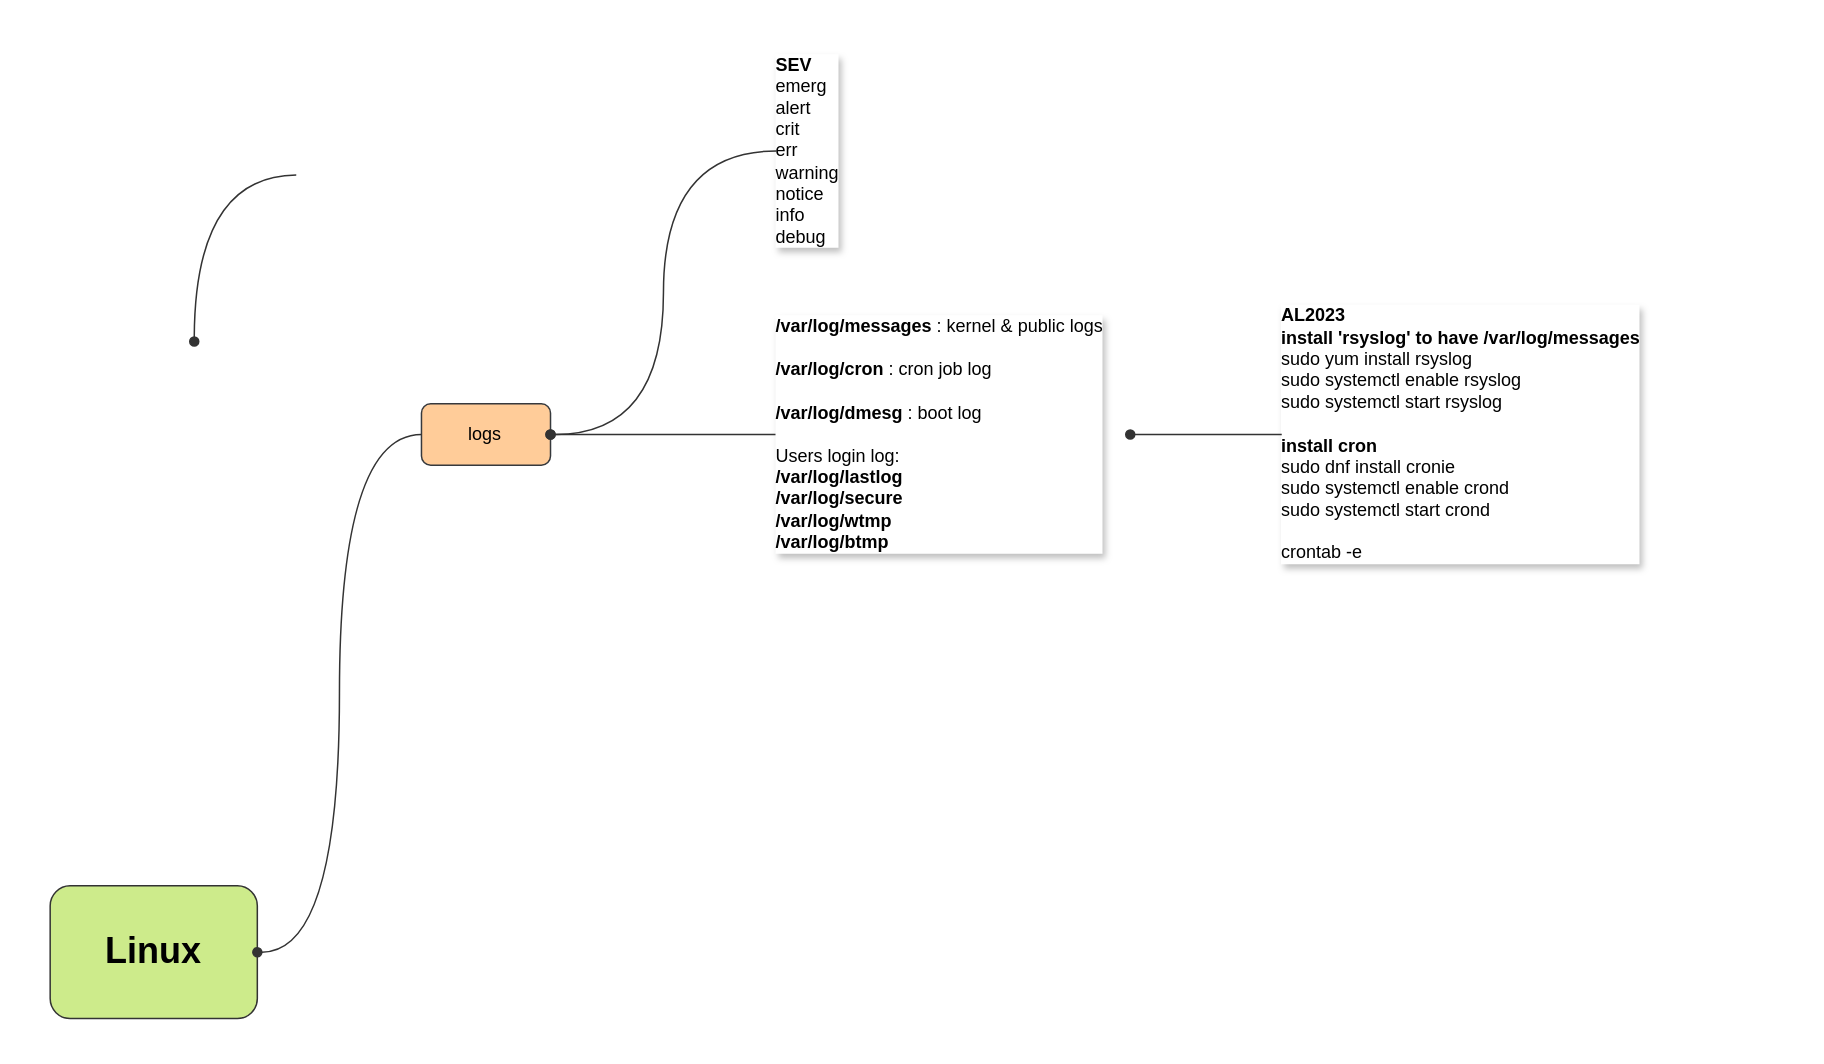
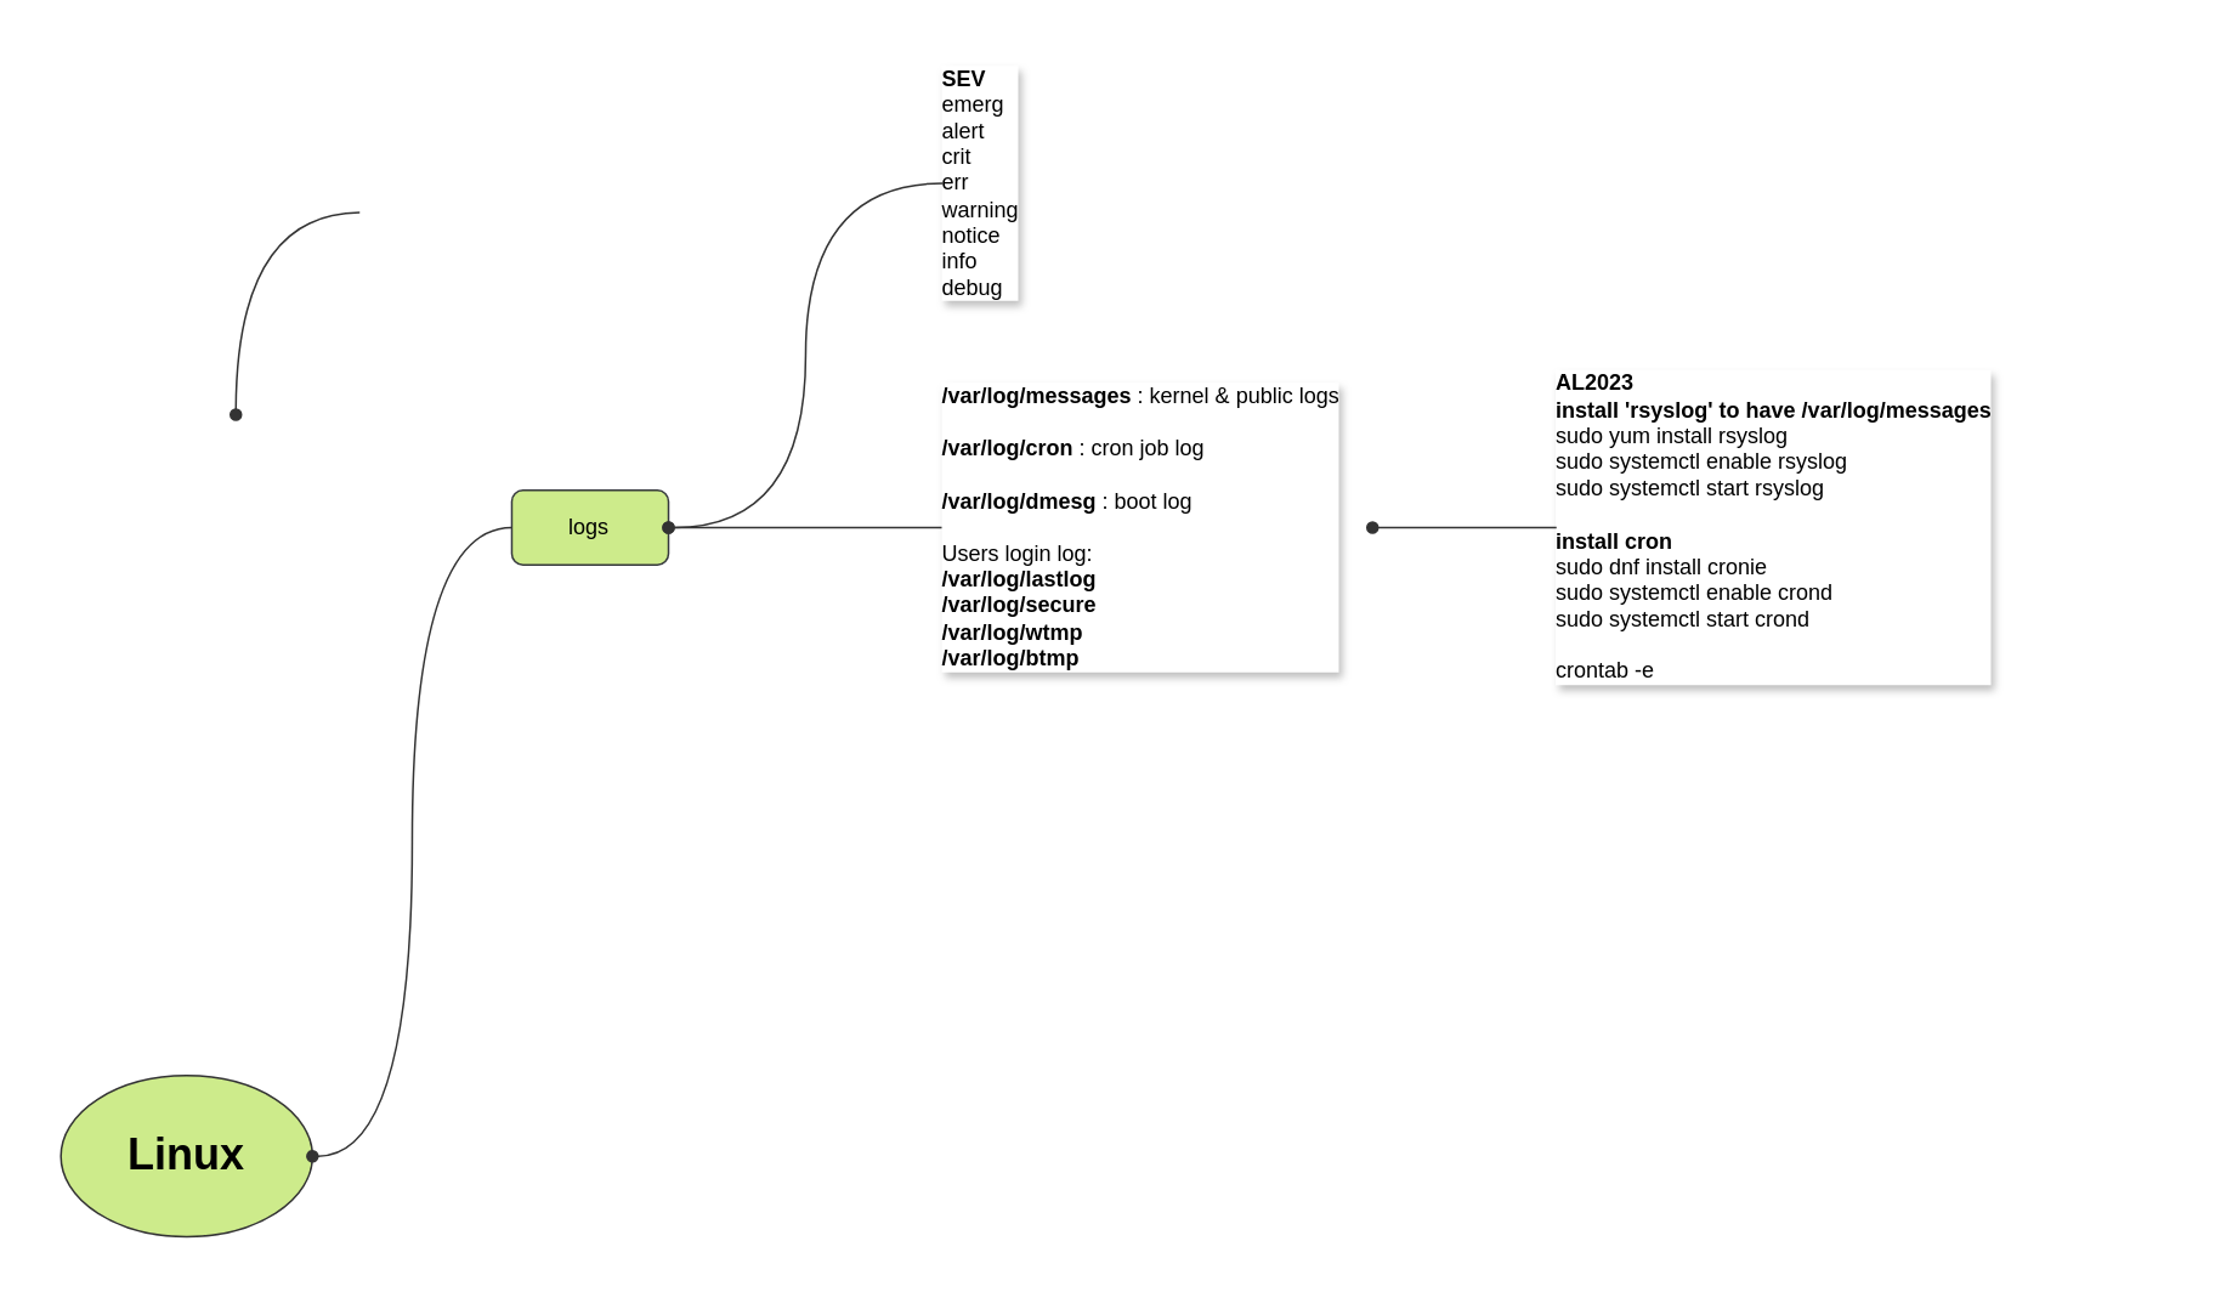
- <mxCell id="5" value="logs" style="rounded=1;whiteSpace=wrap;html=1;fillColor=#ffcc99;strokeColor=#36393d;" parent="4" vertex="1"><mxGeometry x="5.484" y="5.544" width="86.025" height="40.918" as="geometry" /></mxCell>
+ <mxCell id="5" value="logs" style="rounded=1;whiteSpace=wrap;html=1;fillColor=#cdeb8b;strokeColor=#36393d;" parent="4" vertex="1"><mxGeometry x="5.484" y="5.544" width="86.025" height="40.918" as="geometry" /></mxCell>
- <mxCell id="3" value="&lt;h1&gt;Linux&lt;/h1&gt;" style="whiteSpace=wrap;html=1;fillColor=#cdeb8b;strokeColor=#333333;rounded=1;" parent="2" vertex="1"><mxGeometry x="12.947" y="8.289" width="138.105" height="88.421" as="geometry" /></mxCell>
+ <mxCell id="3" value="&lt;h1&gt;Linux&lt;/h1&gt;" style="ellipse;whiteSpace=wrap;html=1;fillColor=#cdeb8b;strokeColor=#333333;" parent="2" vertex="1"><mxGeometry x="12.947" y="8.289" width="138.105" height="88.421" as="geometry" /></mxCell>
